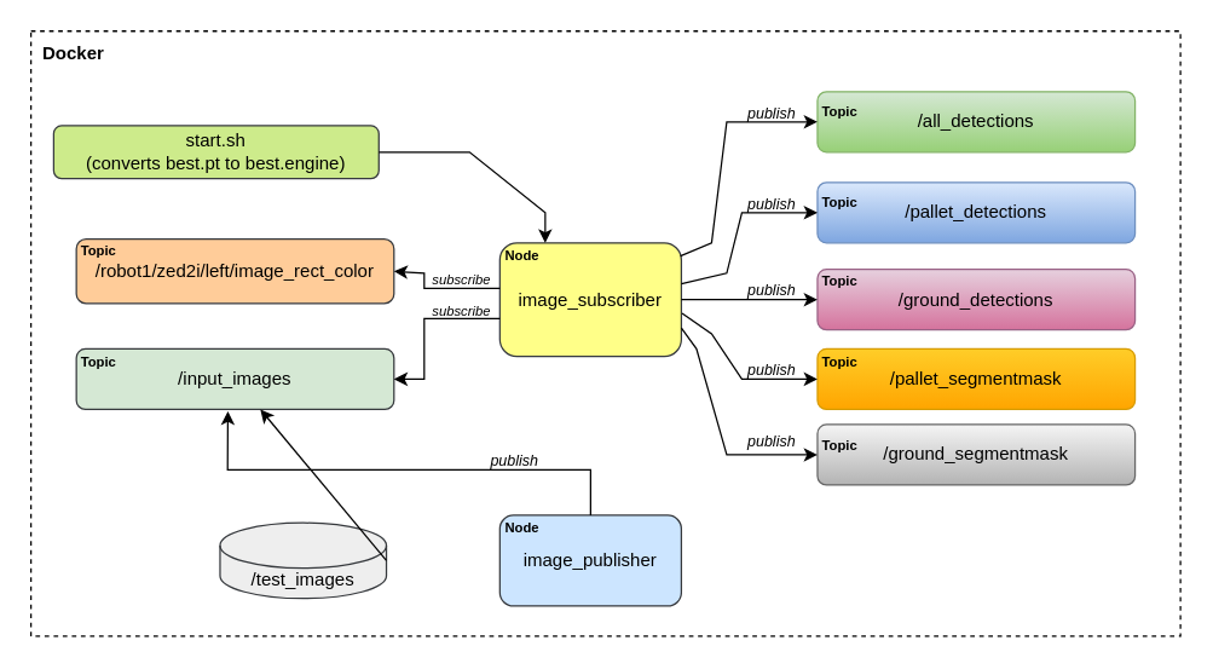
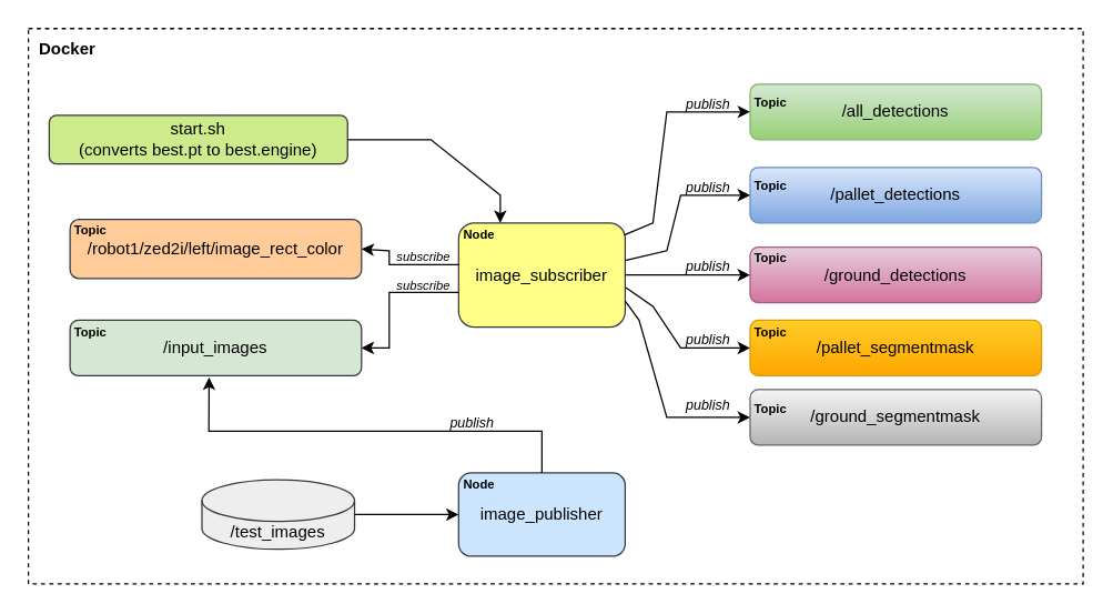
- <mxCell id="19" value="" style="endArrow=classic;html=1;rounded=0;exitX=1;exitY=0.5;exitDx=0;exitDy=0;exitPerimeter=0;" edge="1" parent="1" source="18" target="3"><mxGeometry width="50" height="50" relative="1" as="geometry"><mxPoint x="340" y="470" as="sourcePoint" /><mxPoint x="390" y="420" as="targetPoint" /></mxGeometry></mxCell>
+ <mxCell id="19" value="" style="endArrow=classic;html=1;rounded=0;exitX=1;exitY=0.5;exitDx=0;exitDy=0;exitPerimeter=0;entryX=0;entryY=0.5;entryDx=0;entryDy=0;" edge="1" parent="1" source="18" target="17"><mxGeometry width="50" height="50" relative="1" as="geometry"><mxPoint x="340" y="470" as="sourcePoint" /><mxPoint x="390" y="420" as="targetPoint" /></mxGeometry></mxCell>
